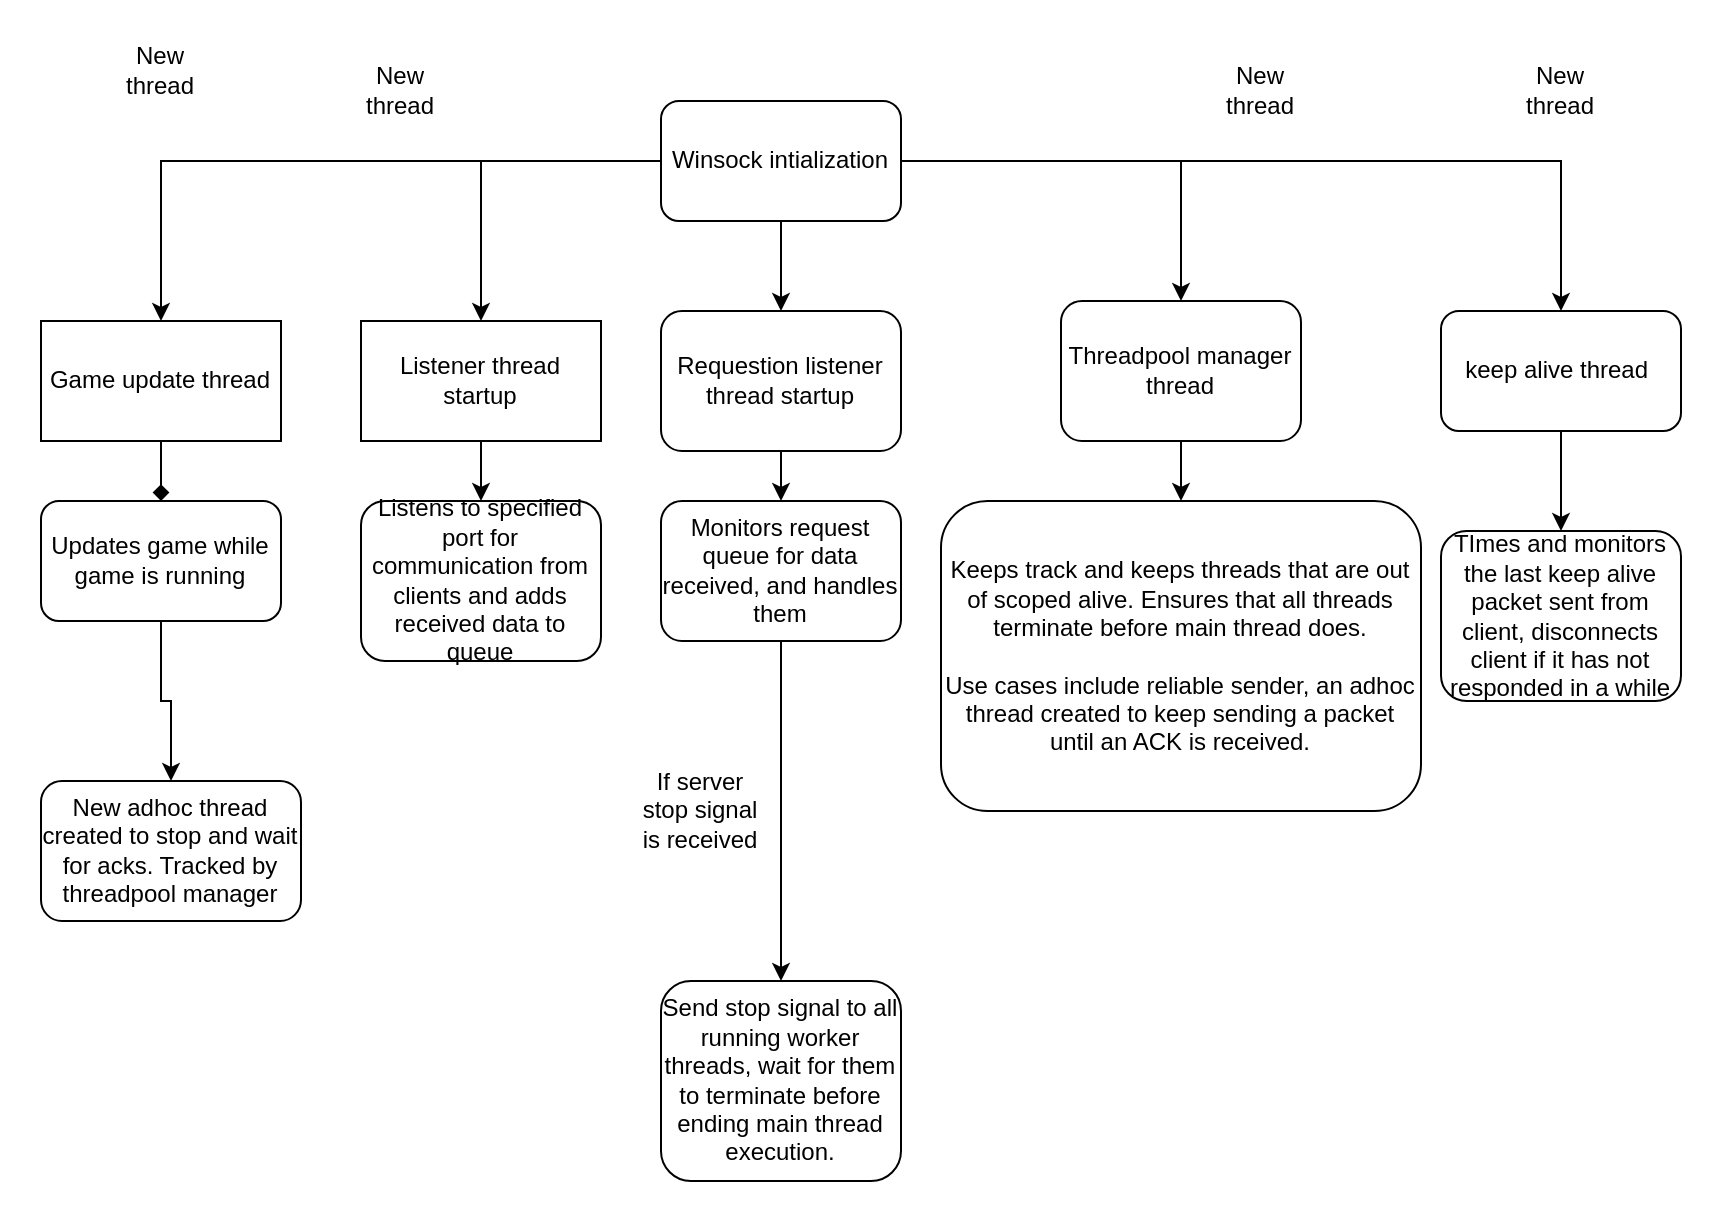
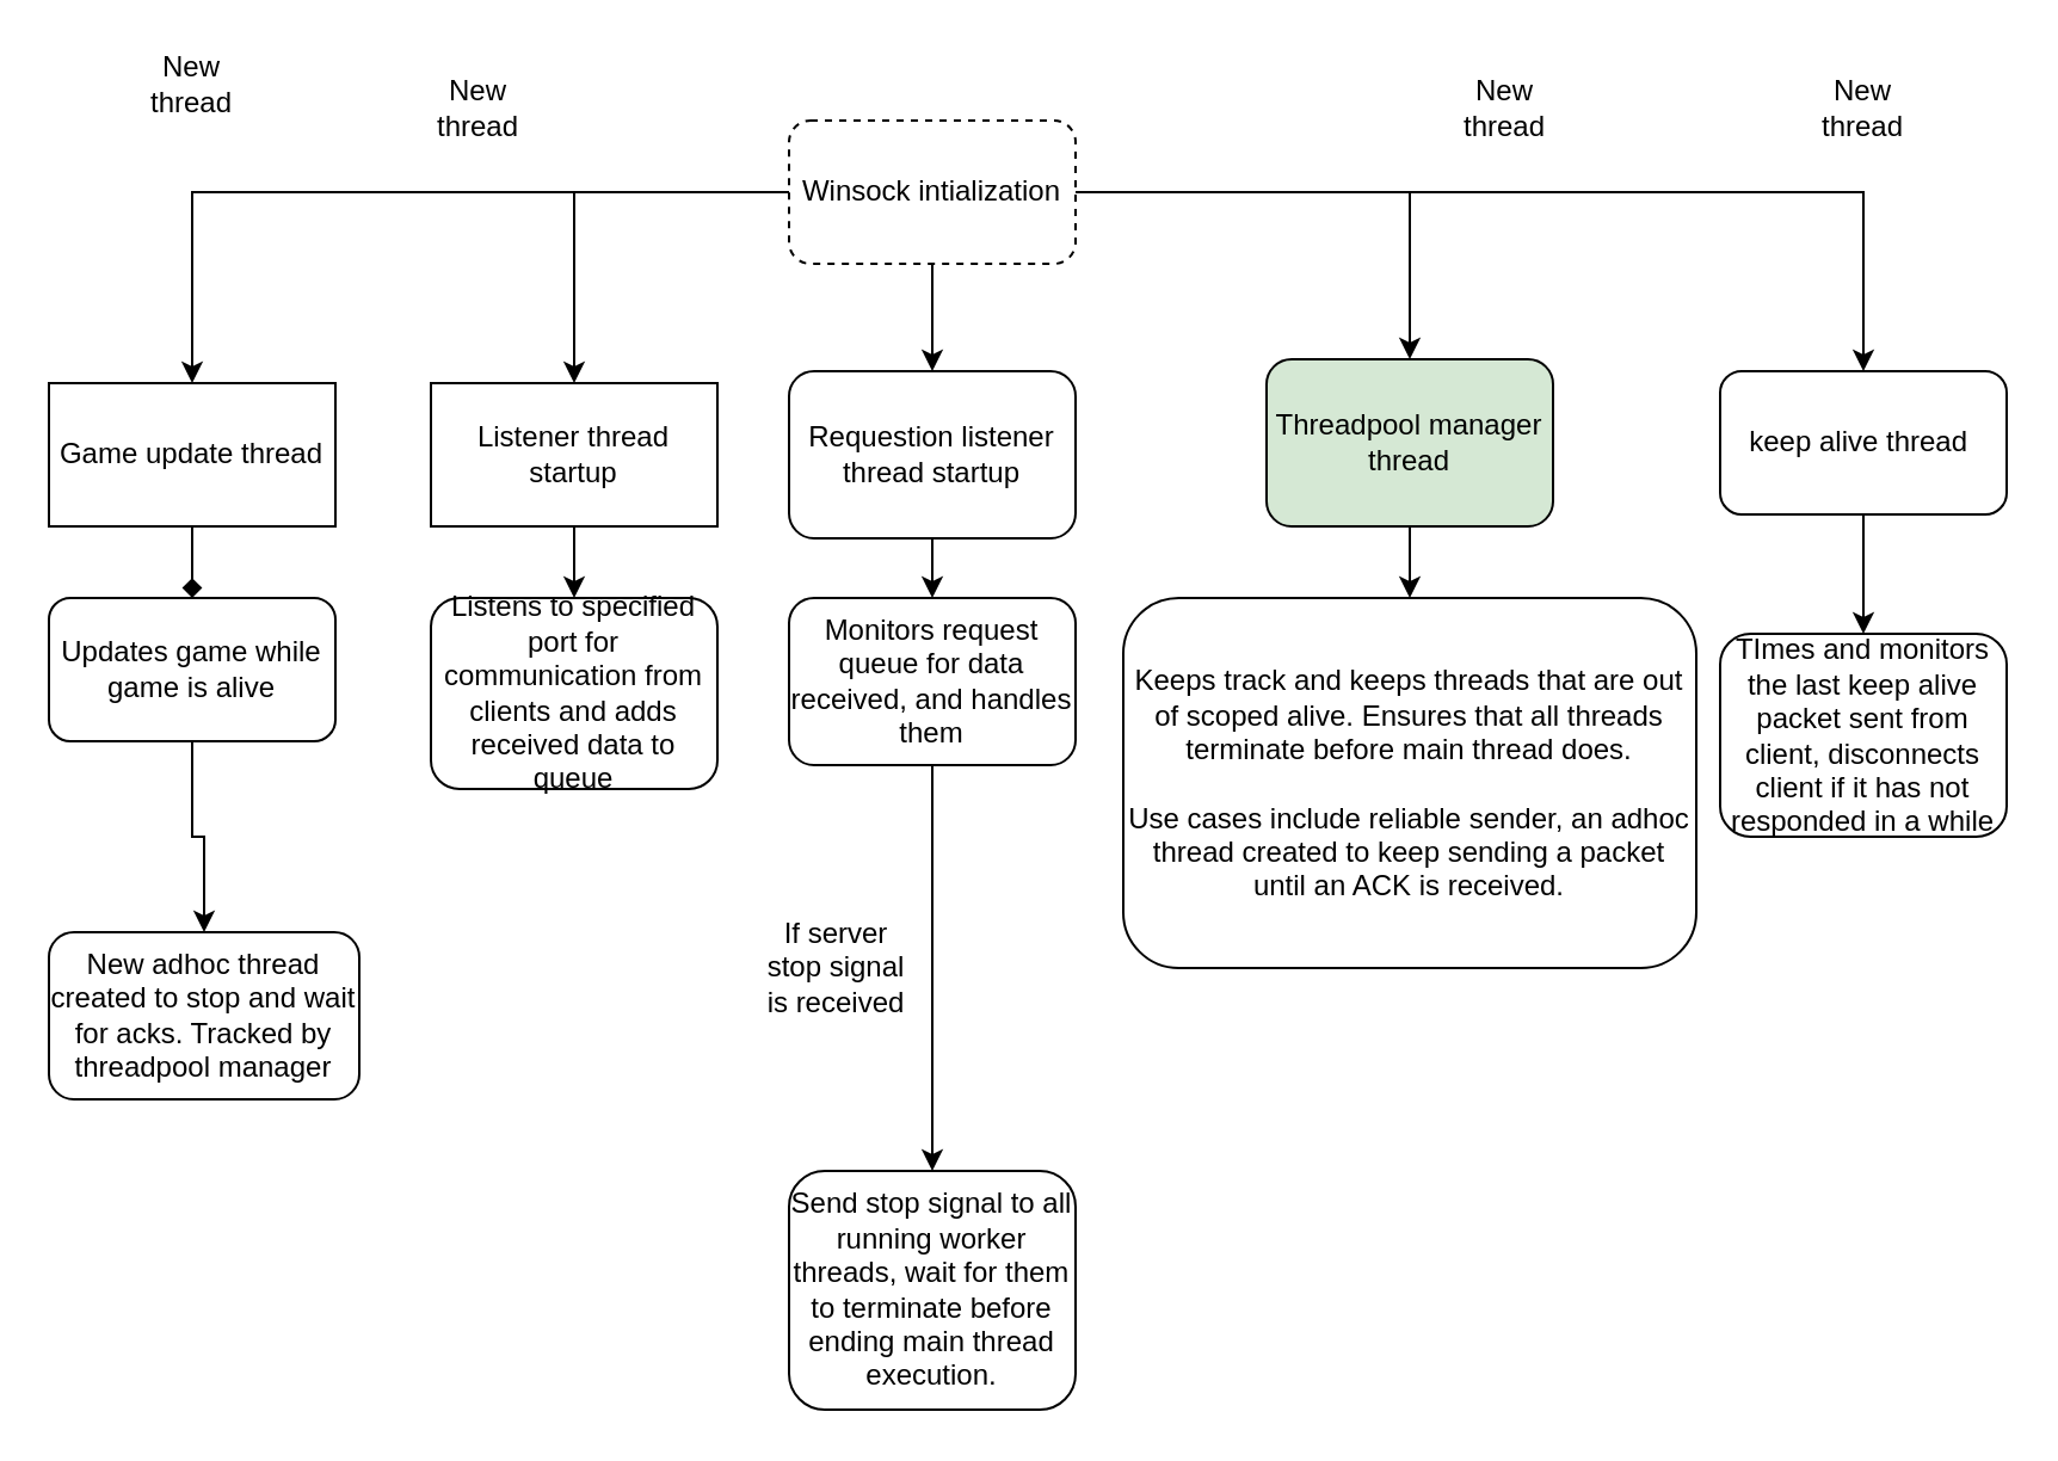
- <mxCell id="5" value="Winsock intialization" style="whiteSpace=wrap;html=1;rounded=1;" vertex="1" parent="1"><mxGeometry x="330" y="50" width="120" height="60" as="geometry" /></mxCell>
+ <mxCell id="5" value="Winsock intialization" style="whiteSpace=wrap;html=1;rounded=1;dashed=1;" vertex="1" parent="1"><mxGeometry x="330" y="50" width="120" height="60" as="geometry" /></mxCell>
- <mxCell id="10" value="Threadpool manager thread" style="rounded=1;whiteSpace=wrap;html=1;" vertex="1" parent="1"><mxGeometry x="530" y="150" width="120" height="70" as="geometry" /></mxCell>
+ <mxCell id="10" value="Threadpool manager thread" style="rounded=1;whiteSpace=wrap;html=1;fillColor=#d5e8d4;" vertex="1" parent="1"><mxGeometry x="530" y="150" width="120" height="70" as="geometry" /></mxCell>
- <mxCell id="27" value="Updates game while game is running" style="whiteSpace=wrap;html=1;rounded=1;" vertex="1" parent="1"><mxGeometry x="20" y="250" width="120" height="60" as="geometry" /></mxCell>
+ <mxCell id="27" value="Updates game while game is alive" style="whiteSpace=wrap;html=1;rounded=1;" vertex="1" parent="1"><mxGeometry x="20" y="250" width="120" height="60" as="geometry" /></mxCell>
